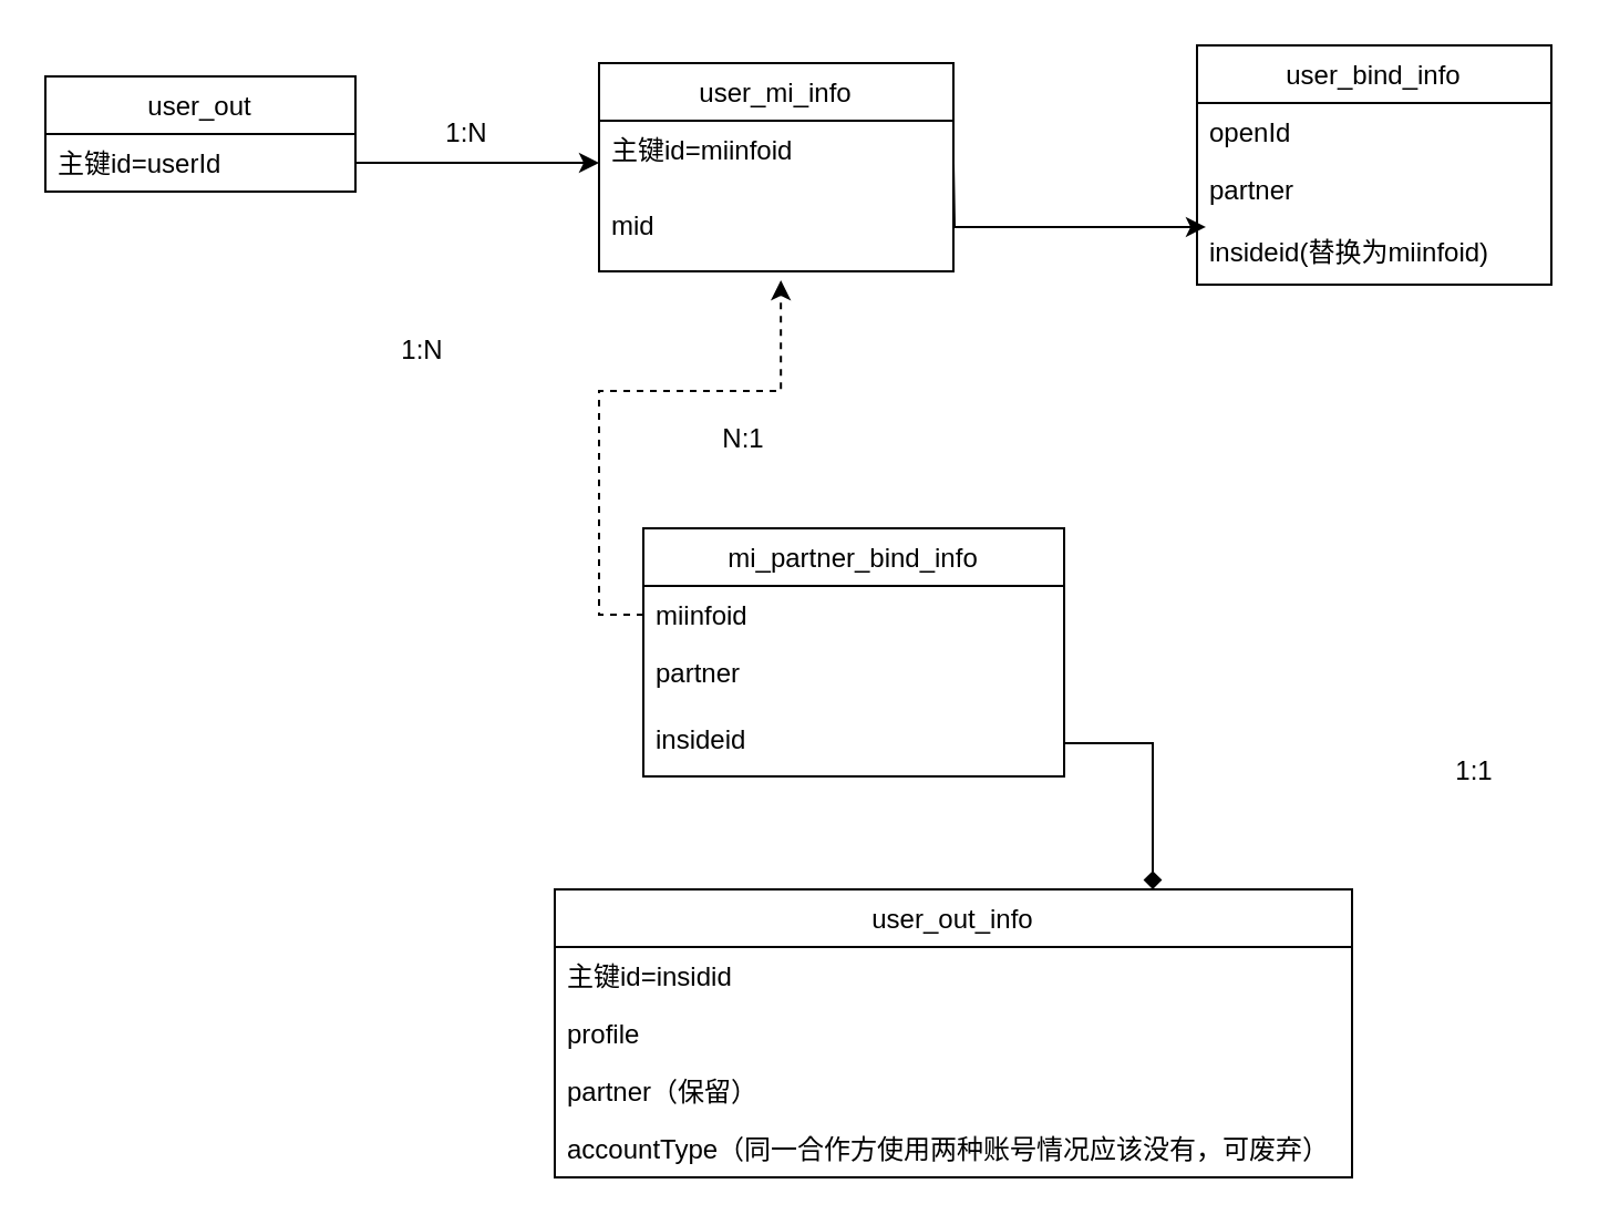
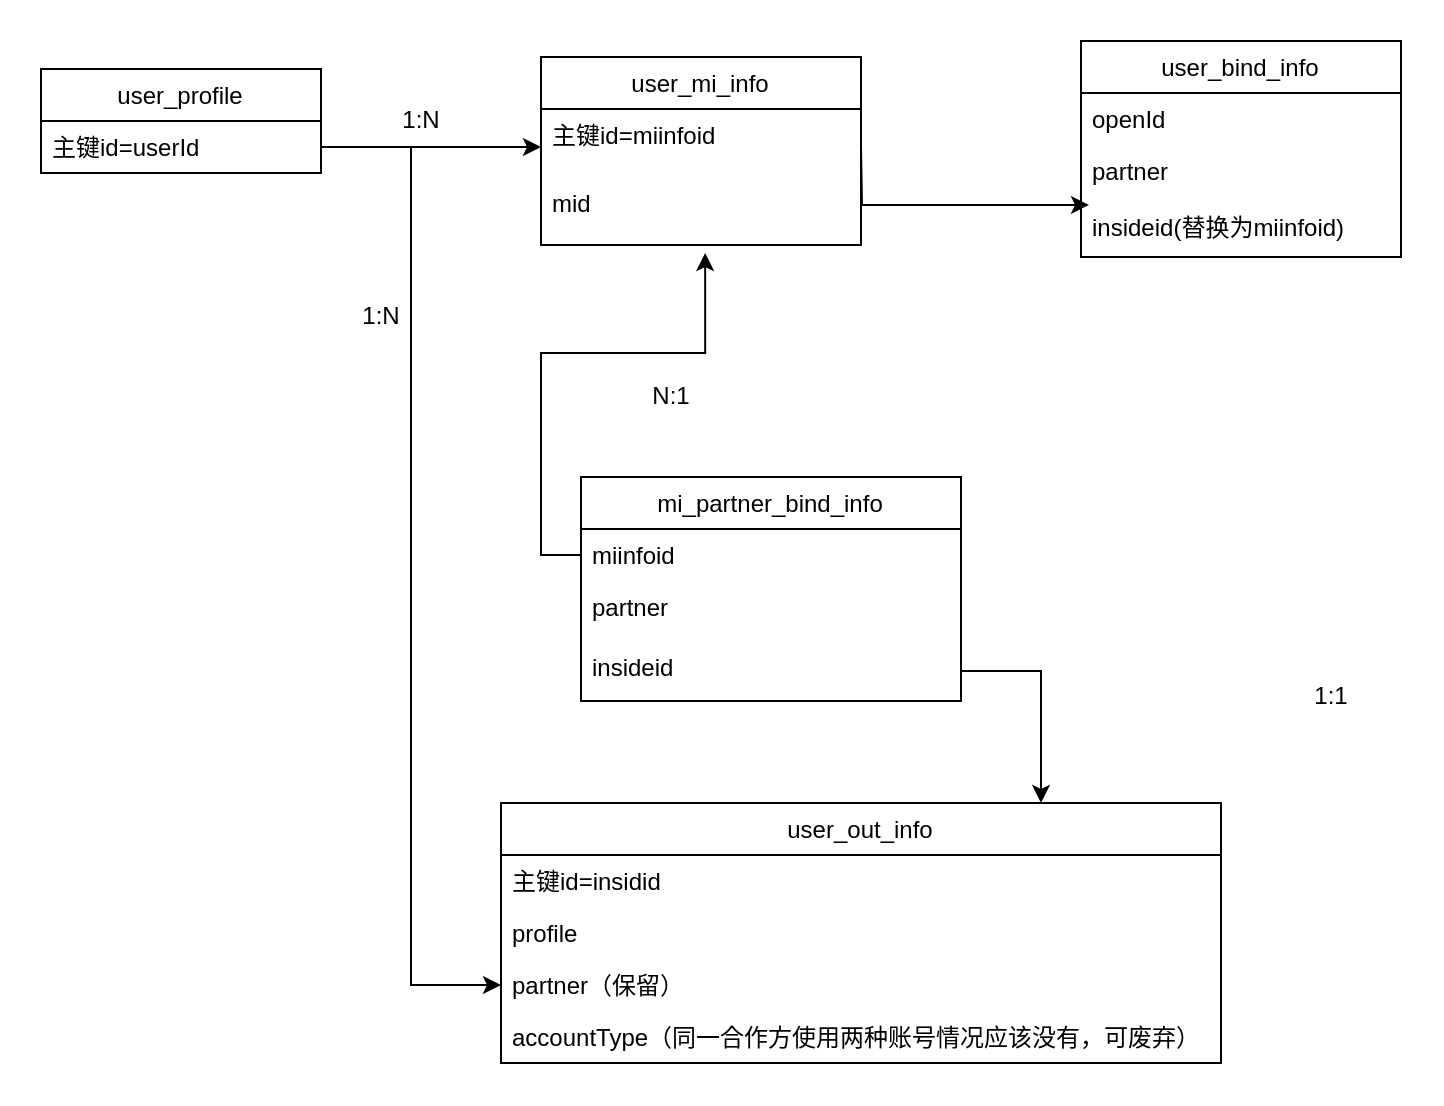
- <mxCell id="2" value="user_out" style="swimlane;fontStyle=0;childLayout=stackLayout;horizontal=1;startSize=26;fillColor=none;horizontalStack=0;resizeParent=1;resizeParentMax=0;resizeLast=0;collapsible=1;marginBottom=0;" vertex="1" parent="1"><mxGeometry x="20" y="34" width="140" height="52" as="geometry" /></mxCell>
+ <mxCell id="2" value="user_profile" style="swimlane;fontStyle=0;childLayout=stackLayout;horizontal=1;startSize=26;fillColor=none;horizontalStack=0;resizeParent=1;resizeParentMax=0;resizeLast=0;collapsible=1;marginBottom=0;" vertex="1" parent="1"><mxGeometry x="20" y="34" width="140" height="52" as="geometry" /></mxCell>
- <mxCell id="27" style="edgeStyle=orthogonalEdgeStyle;rounded=0;orthogonalLoop=1;jettySize=auto;html=1;entryX=0.513;entryY=1.118;entryDx=0;entryDy=0;entryPerimeter=0;dashed=1;" edge="1" parent="1" source="22" target="6"><mxGeometry relative="1" as="geometry"><Array as="points"><mxPoint x="270" y="277" /><mxPoint x="270" y="176" /><mxPoint x="352" y="176" /></Array></mxGeometry></mxCell>
+ <mxCell id="27" style="edgeStyle=orthogonalEdgeStyle;rounded=0;orthogonalLoop=1;jettySize=auto;html=1;entryX=0.513;entryY=1.118;entryDx=0;entryDy=0;entryPerimeter=0;" edge="1" parent="1" source="22" target="6"><mxGeometry relative="1" as="geometry"><Array as="points"><mxPoint x="270" y="277" /><mxPoint x="270" y="176" /><mxPoint x="352" y="176" /></Array></mxGeometry></mxCell>
+ <mxCell id="19" style="edgeStyle=orthogonalEdgeStyle;rounded=0;orthogonalLoop=1;jettySize=auto;html=1;entryX=0;entryY=0.5;entryDx=0;entryDy=0;" edge="1" parent="1" source="3" target="16"><mxGeometry relative="1" as="geometry" /></mxCell>
- <mxCell id="25" style="edgeStyle=orthogonalEdgeStyle;rounded=0;orthogonalLoop=1;jettySize=auto;html=1;entryX=0.75;entryY=0;entryDx=0;entryDy=0;endArrow=diamond;" edge="1" parent="1" source="24" target="13"><mxGeometry relative="1" as="geometry" /></mxCell>
+ <mxCell id="25" style="edgeStyle=orthogonalEdgeStyle;rounded=0;orthogonalLoop=1;jettySize=auto;html=1;entryX=0.75;entryY=0;entryDx=0;entryDy=0;" edge="1" parent="1" source="24" target="13"><mxGeometry relative="1" as="geometry" /></mxCell>
